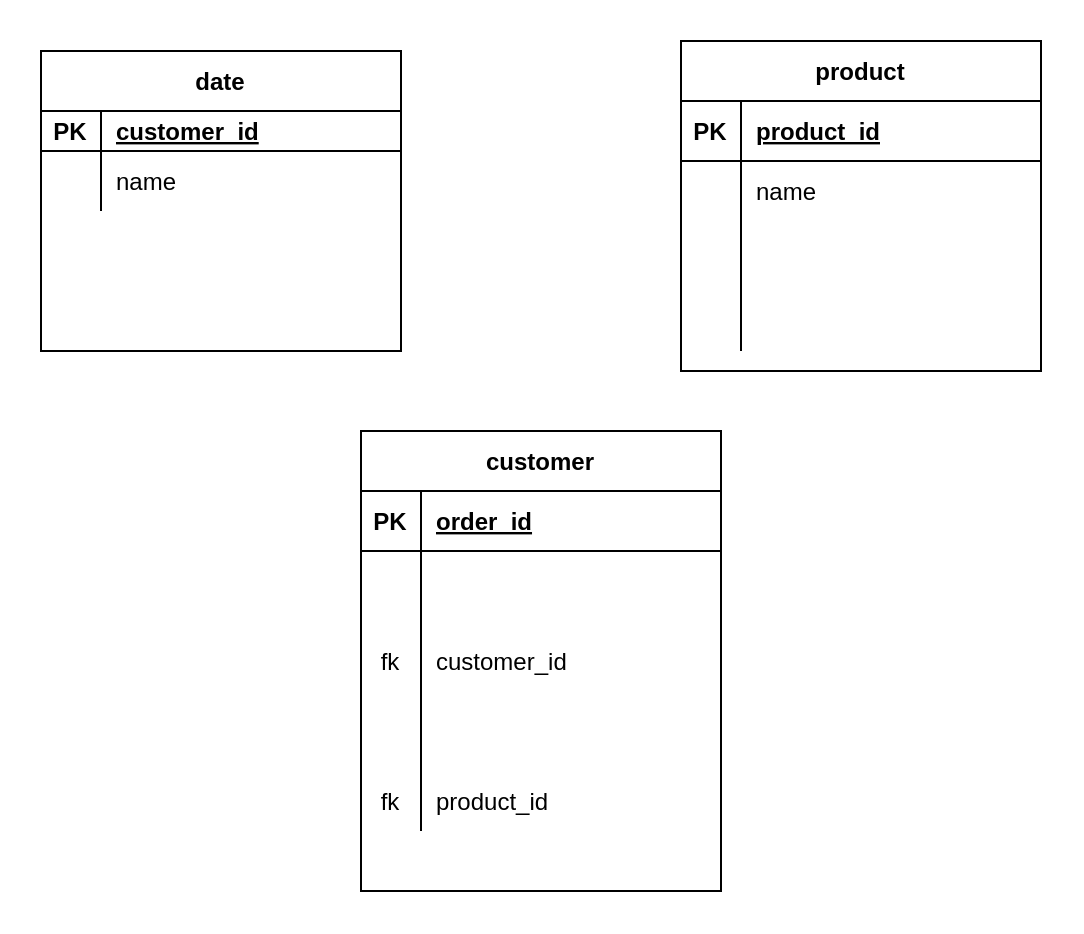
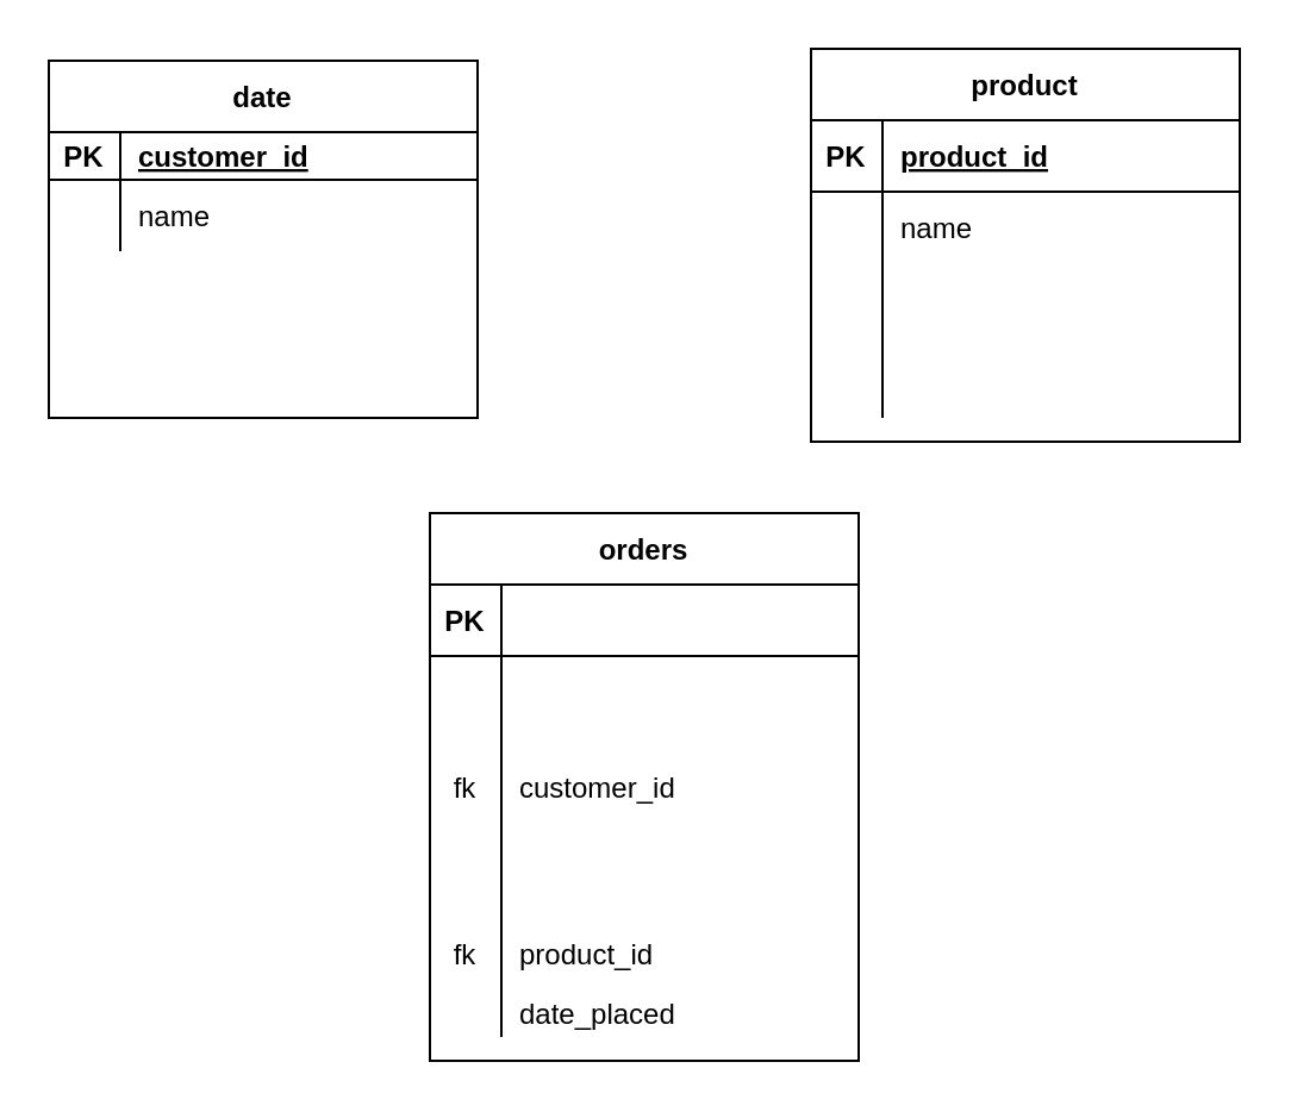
- <mxCell id="13" value="customer" style="shape=table;startSize=30;container=1;collapsible=1;childLayout=tableLayout;fixedRows=1;rowLines=0;fontStyle=1;align=center;resizeLast=1;" vertex="1" parent="1"><mxGeometry x="180" y="215" width="180" height="230" as="geometry" /></mxCell>
+ <mxCell id="13" value="orders" style="shape=table;startSize=30;container=1;collapsible=1;childLayout=tableLayout;fixedRows=1;rowLines=0;fontStyle=1;align=center;resizeLast=1;" vertex="1" parent="1"><mxGeometry x="180" y="215" width="180" height="230" as="geometry" /></mxCell>
- <mxCell id="16" value="order_id" style="shape=partialRectangle;connectable=0;fillColor=none;top=0;left=0;bottom=0;right=0;align=left;spacingLeft=6;fontStyle=5;overflow=hidden;" vertex="1" parent="14"><mxGeometry x="30" width="150" height="30" as="geometry" /></mxCell>
+ <mxCell id="25" value="date_placed" style="shape=partialRectangle;connectable=0;fillColor=none;top=0;left=0;bottom=0;right=0;align=left;spacingLeft=6;overflow=hidden;" vertex="1" parent="23"><mxGeometry x="30" width="150" height="20" as="geometry" /></mxCell>
